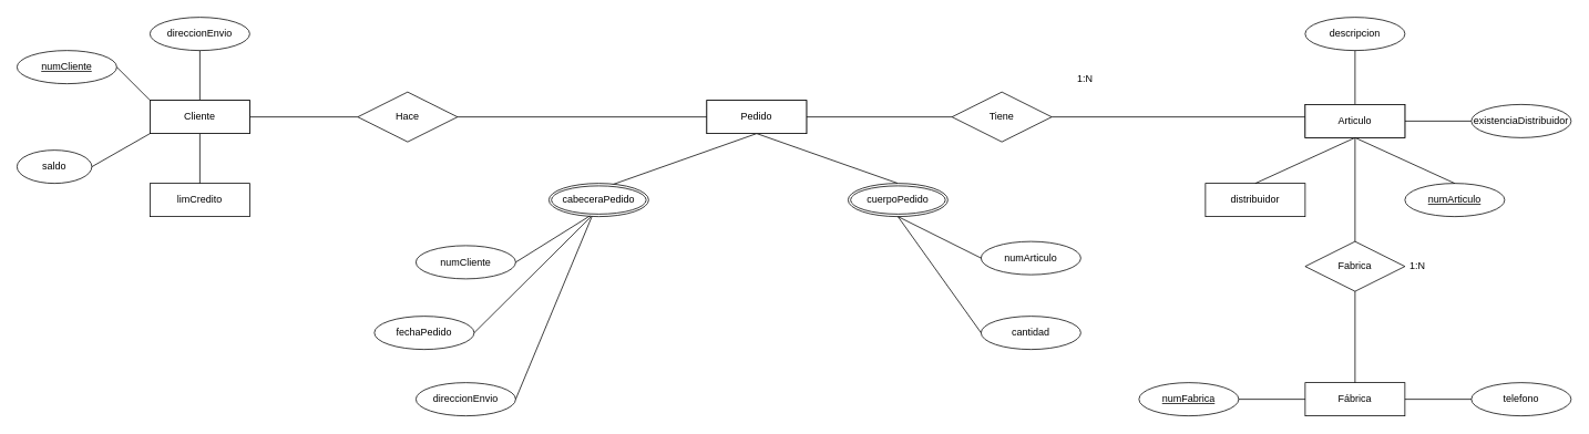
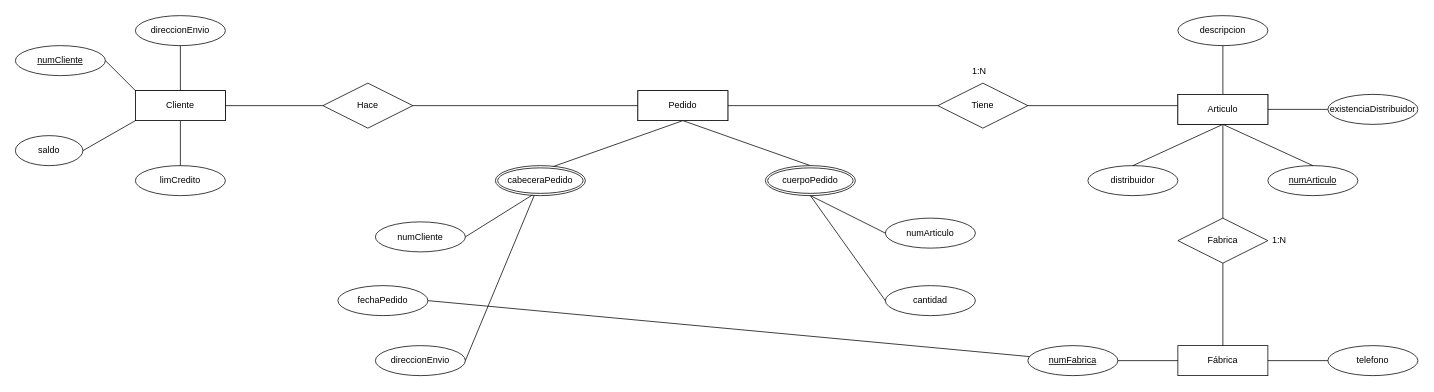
- <mxCell id="16" value="&lt;div&gt;Tiene&lt;/div&gt;" style="shape=rhombus;perimeter=rhombusPerimeter;whiteSpace=wrap;html=1;align=center;" parent="1" vertex="1"><mxGeometry x="1145" y="110" width="120" height="60" as="geometry" /></mxCell>
+ <mxCell id="16" value="&lt;div&gt;Tiene&lt;/div&gt;" style="shape=rhombus;perimeter=rhombusPerimeter;whiteSpace=wrap;html=1;align=center;" parent="1" vertex="1"><mxGeometry x="1250" y="110" width="120" height="60" as="geometry" /></mxCell>
- <mxCell id="9" value="&lt;div&gt;limCredito&lt;/div&gt;" style="whiteSpace=wrap;html=1;align=center;rounded=0;" parent="1" vertex="1"><mxGeometry x="180" y="220" width="120" height="40" as="geometry" /></mxCell>
+ <mxCell id="9" value="&lt;div&gt;limCredito&lt;/div&gt;" style="ellipse;whiteSpace=wrap;html=1;align=center;" parent="1" vertex="1"><mxGeometry x="180" y="220" width="120" height="40" as="geometry" /></mxCell>
- <mxCell id="22" value="&lt;div&gt;distribuidor&lt;/div&gt;" style="whiteSpace=wrap;html=1;align=center;rounded=0;" parent="1" vertex="1"><mxGeometry x="1450" y="220" width="120" height="40" as="geometry" /></mxCell>
+ <mxCell id="22" value="&lt;div&gt;distribuidor&lt;/div&gt;" style="ellipse;whiteSpace=wrap;html=1;align=center;" parent="1" vertex="1"><mxGeometry x="1450" y="220" width="120" height="40" as="geometry" /></mxCell>
- <mxCell id="48" value="" style="endArrow=none;html=1;rounded=0;entryX=0.421;entryY=1.009;entryDx=0;entryDy=0;entryPerimeter=0;exitX=1;exitY=0.5;exitDx=0;exitDy=0;" parent="1" source="46" target="29" edge="1"><mxGeometry relative="1" as="geometry"><mxPoint x="620" y="400" as="sourcePoint" /><mxPoint x="780" y="400" as="targetPoint" /></mxGeometry></mxCell>
+ <mxCell id="48" value="" style="endArrow=none;html=1;rounded=0;exitX=1;exitY=0.5;exitDx=0;exitDy=0;" parent="1" source="46" target="40" edge="1"><mxGeometry relative="1" as="geometry"><mxPoint x="620" y="400" as="sourcePoint" /><mxPoint x="780" y="400" as="targetPoint" /></mxGeometry></mxCell>
